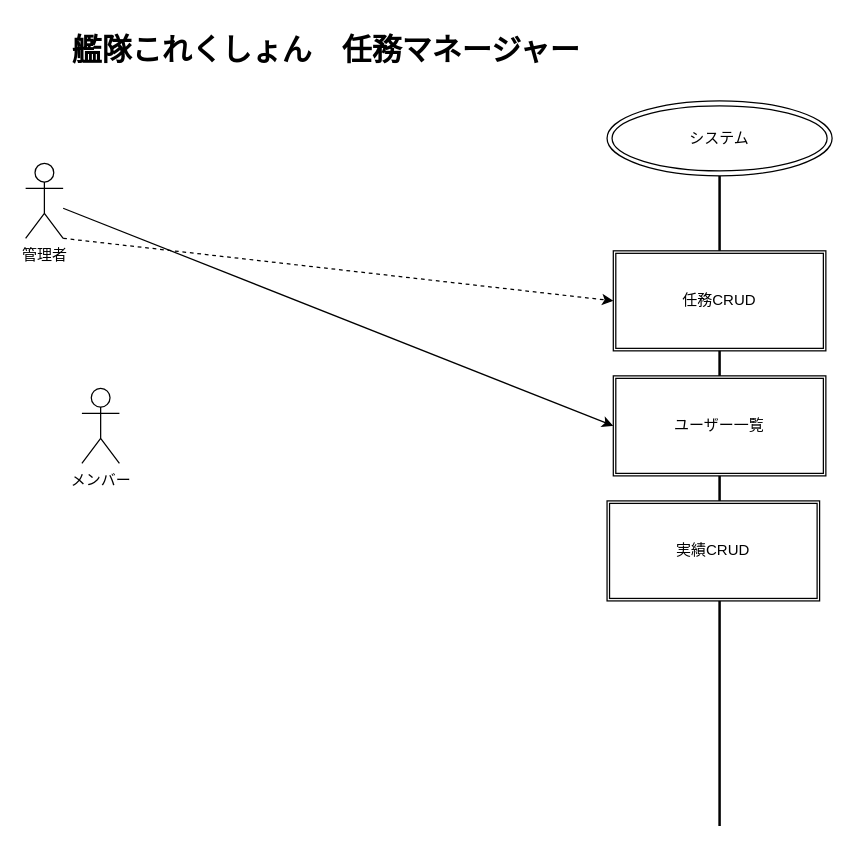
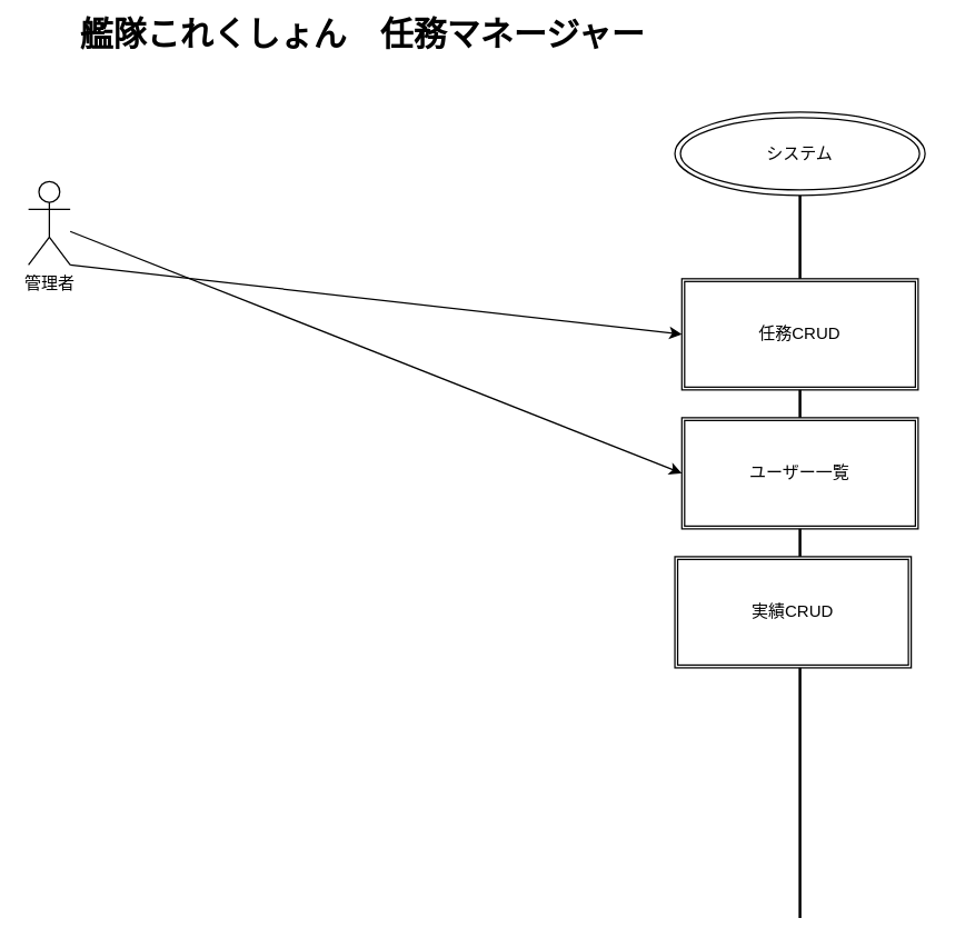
- <mxCell id="3" value="艦隊これくしょん　任務マネージャー" style="text;strokeColor=none;fillColor=none;html=1;fontSize=24;fontStyle=1;verticalAlign=middle;align=center;" vertex="1" parent="1"><mxGeometry x="25" y="20" width="470" height="40" as="geometry" /></mxCell>
+ <mxCell id="3" value="艦隊これくしょん　任務マネージャー" style="text;strokeColor=none;fillColor=none;html=1;fontSize=24;fontStyle=1;verticalAlign=middle;align=center;" vertex="1" parent="1"><mxGeometry x="25" y="5" width="470" height="40" as="geometry" /></mxCell>
- <mxCell id="7" style="edgeStyle=none;html=1;exitX=1;exitY=1;exitDx=0;exitDy=0;exitPerimeter=0;entryX=0;entryY=0.5;entryDx=0;entryDy=0;dashed=1;" edge="1" parent="1" source="8" target="5"><mxGeometry relative="1" as="geometry"><mxPoint x="125" y="350" as="targetPoint" /></mxGeometry></mxCell>
+ <mxCell id="7" style="edgeStyle=none;html=1;exitX=1;exitY=1;exitDx=0;exitDy=0;exitPerimeter=0;entryX=0;entryY=0.5;entryDx=0;entryDy=0;" edge="1" parent="1" source="8" target="5"><mxGeometry relative="1" as="geometry"><mxPoint x="125" y="350" as="targetPoint" /></mxGeometry></mxCell>
- <mxCell id="9" value="メンバー" style="shape=umlActor;verticalLabelPosition=bottom;verticalAlign=top;html=1;outlineConnect=0;" vertex="1" parent="1"><mxGeometry x="65" y="310" width="30" height="60" as="geometry" /></mxCell>
